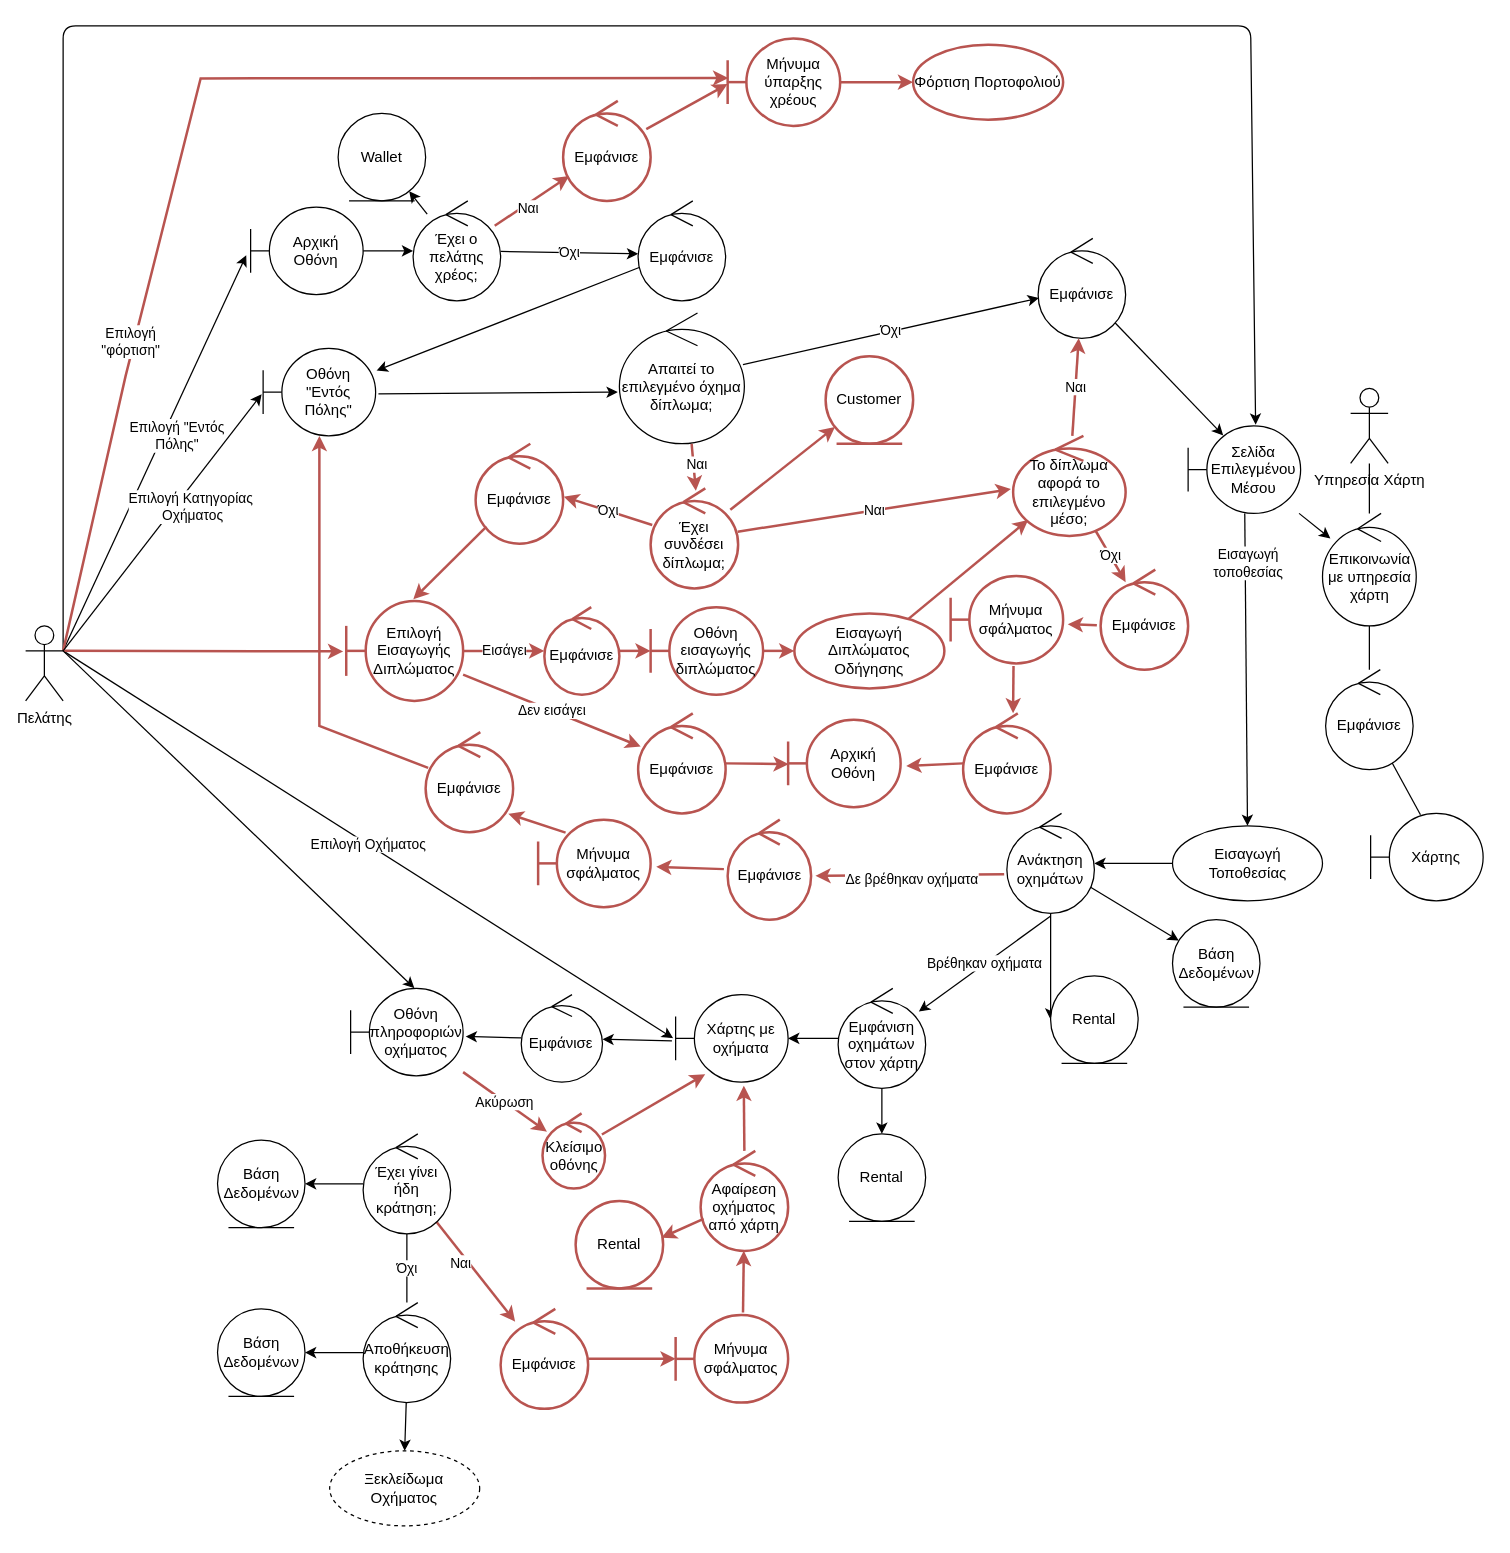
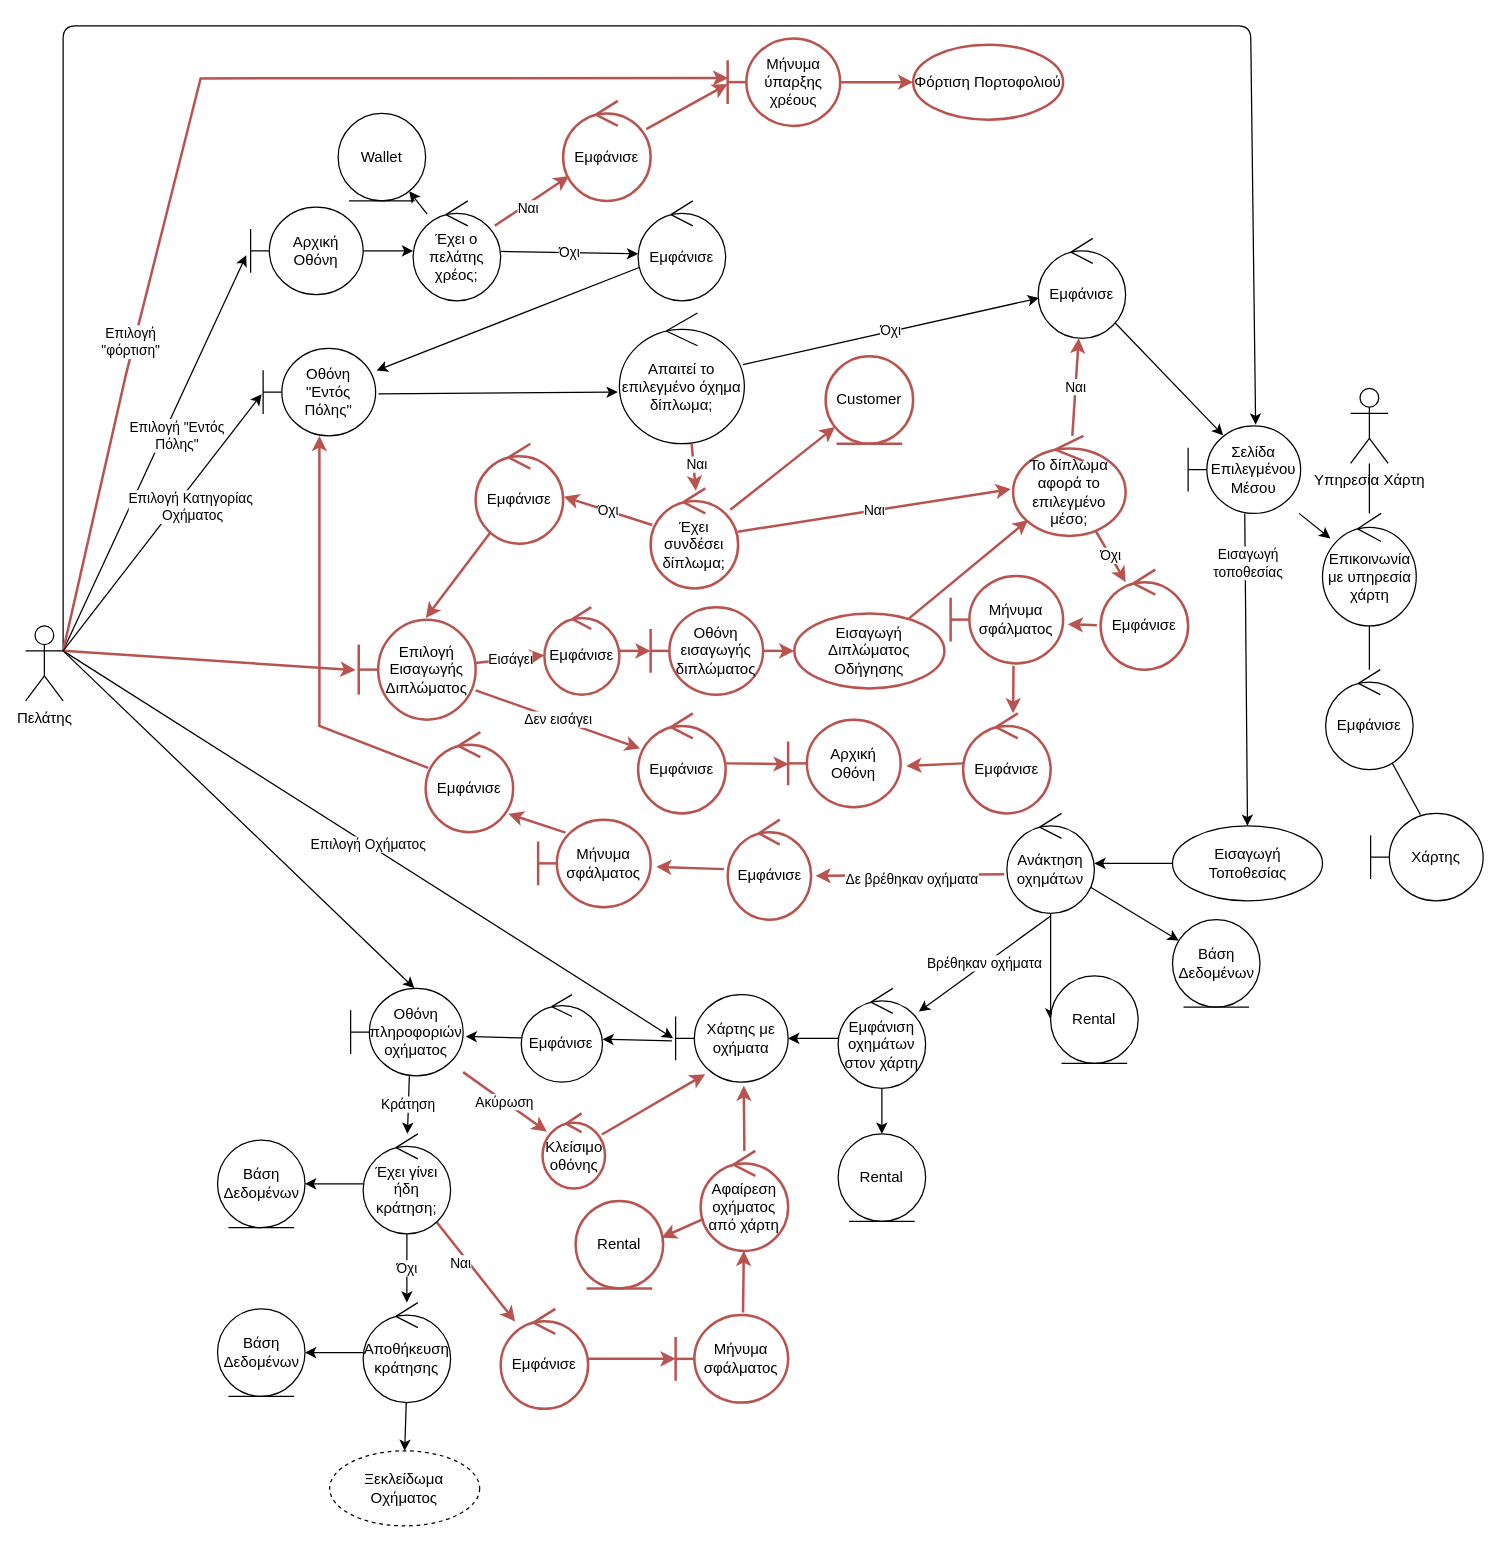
- <mxCell id="79" value="Επιλογή Εισαγωγής Διπλώματος" style="shape=umlBoundary;whiteSpace=wrap;html=1;fillColor=none;strokeColor=#b85450;strokeWidth=2;" parent="1" vertex="1"><mxGeometry x="276.48" y="480" width="93.52" height="80" as="geometry" /></mxCell>
+ <mxCell id="79" value="Επιλογή Εισαγωγής Διπλώματος" style="shape=umlBoundary;whiteSpace=wrap;html=1;fillColor=none;strokeColor=#b85450;strokeWidth=2;" parent="1" vertex="1"><mxGeometry x="286.48" y="495" width="93.52" height="80" as="geometry" /></mxCell>
+ <mxCell id="44" value="Κράτηση" style="edgeStyle=none;rounded=0;orthogonalLoop=1;jettySize=auto;html=1;exitX=0.522;exitY=1.005;exitDx=0;exitDy=0;exitPerimeter=0;" parent="1" source="46" target="52" edge="1"><mxGeometry relative="1" as="geometry" /></mxCell>
- <mxCell id="51" value="Όχι" style="edgeStyle=none;html=1;endArrow=none;" parent="1" source="52" target="56" edge="1"><mxGeometry relative="1" as="geometry" /></mxCell>
+ <mxCell id="51" value="Όχι" style="edgeStyle=none;html=1;" parent="1" source="52" target="56" edge="1"><mxGeometry relative="1" as="geometry" /></mxCell>
